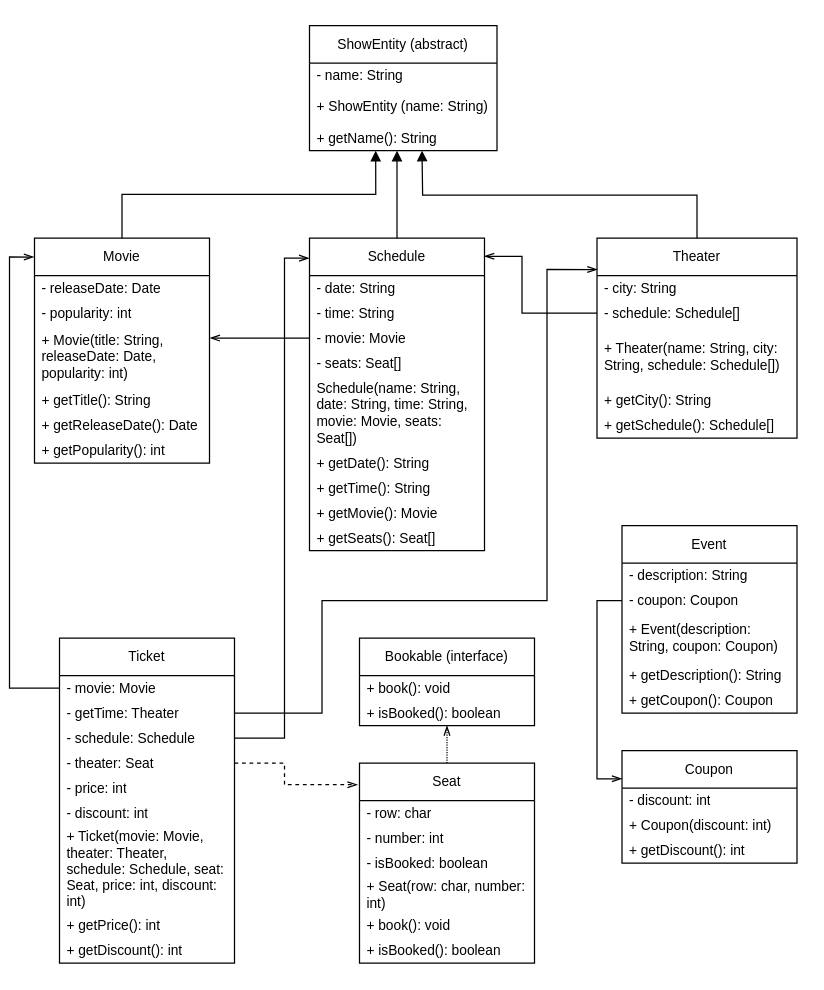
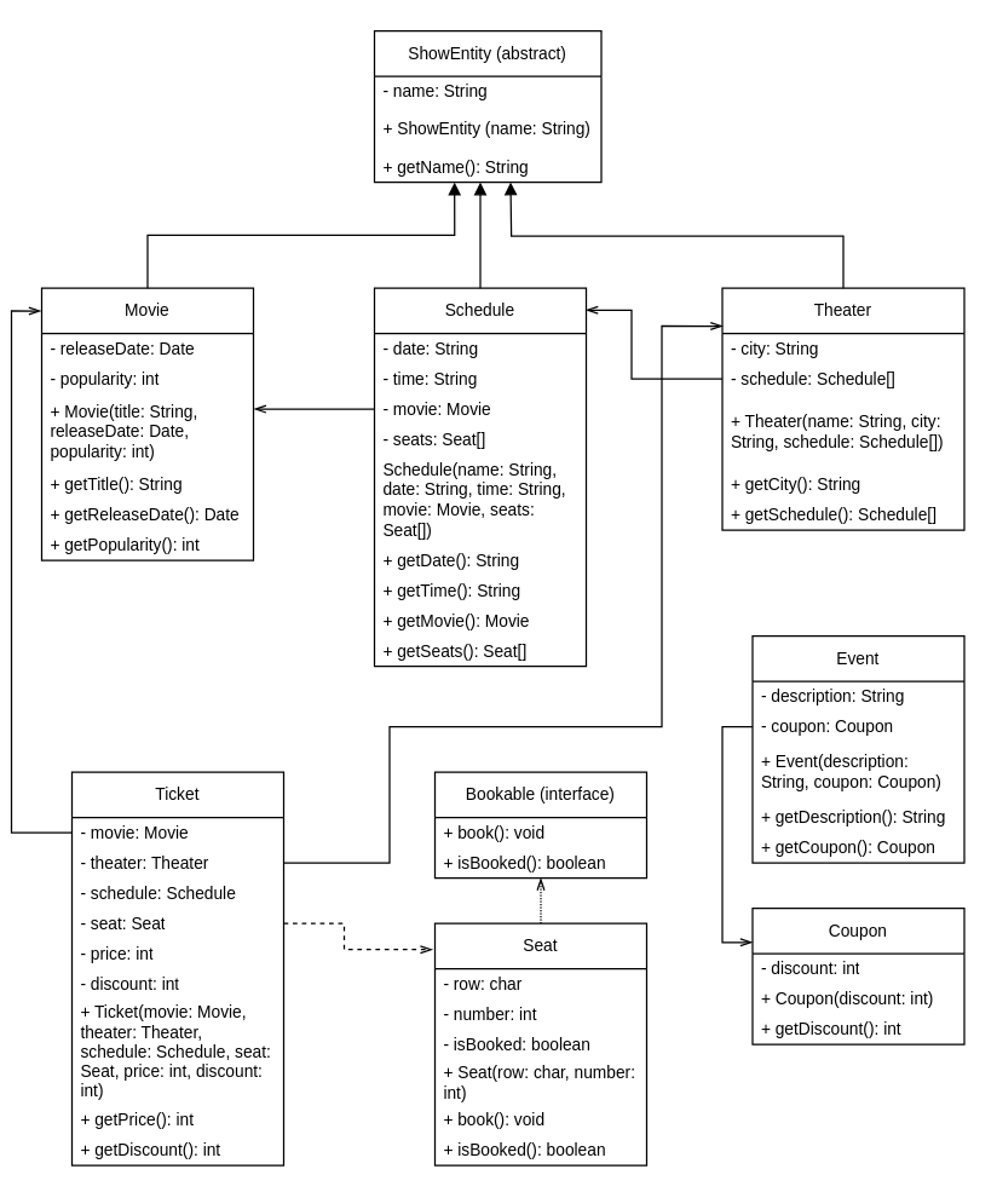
- <mxCell id="67" style="edgeStyle=orthogonalEdgeStyle;rounded=0;orthogonalLoop=1;jettySize=auto;html=1;exitX=1;exitY=0.5;exitDx=0;exitDy=0;entryX=-0.002;entryY=0.064;entryDx=0;entryDy=0;entryPerimeter=0;endArrow=openThin;endFill=0;" edge="1" parent="1" source="37" target="13"><mxGeometry relative="1" as="geometry"><mxPoint x="230" y="210" as="targetPoint" /><Array as="points"><mxPoint x="220" y="590" /><mxPoint x="220" y="206" /></Array></mxGeometry></mxCell>
- <mxCell id="36" value="- getTime: Theater" style="text;strokeColor=none;fillColor=none;align=left;verticalAlign=middle;spacingLeft=4;spacingRight=4;overflow=hidden;points=[[0,0.5],[1,0.5]];portConstraint=eastwest;rotatable=0;whiteSpace=wrap;html=1;fontSize=11;" vertex="1" parent="34"><mxGeometry y="50" width="140" height="20" as="geometry" /></mxCell>
+ <mxCell id="36" value="- theater: Theater" style="text;strokeColor=none;fillColor=none;align=left;verticalAlign=middle;spacingLeft=4;spacingRight=4;overflow=hidden;points=[[0,0.5],[1,0.5]];portConstraint=eastwest;rotatable=0;whiteSpace=wrap;html=1;fontSize=11;" vertex="1" parent="34"><mxGeometry y="50" width="140" height="20" as="geometry" /></mxCell>
- <mxCell id="38" value="- theater: Seat" style="text;strokeColor=none;fillColor=none;align=left;verticalAlign=middle;spacingLeft=4;spacingRight=4;overflow=hidden;points=[[0,0.5],[1,0.5]];portConstraint=eastwest;rotatable=0;whiteSpace=wrap;html=1;fontSize=11;" vertex="1" parent="34"><mxGeometry y="90" width="140" height="20" as="geometry" /></mxCell>
+ <mxCell id="38" value="- seat: Seat" style="text;strokeColor=none;fillColor=none;align=left;verticalAlign=middle;spacingLeft=4;spacingRight=4;overflow=hidden;points=[[0,0.5],[1,0.5]];portConstraint=eastwest;rotatable=0;whiteSpace=wrap;html=1;fontSize=11;" vertex="1" parent="34"><mxGeometry y="90" width="140" height="20" as="geometry" /></mxCell>
